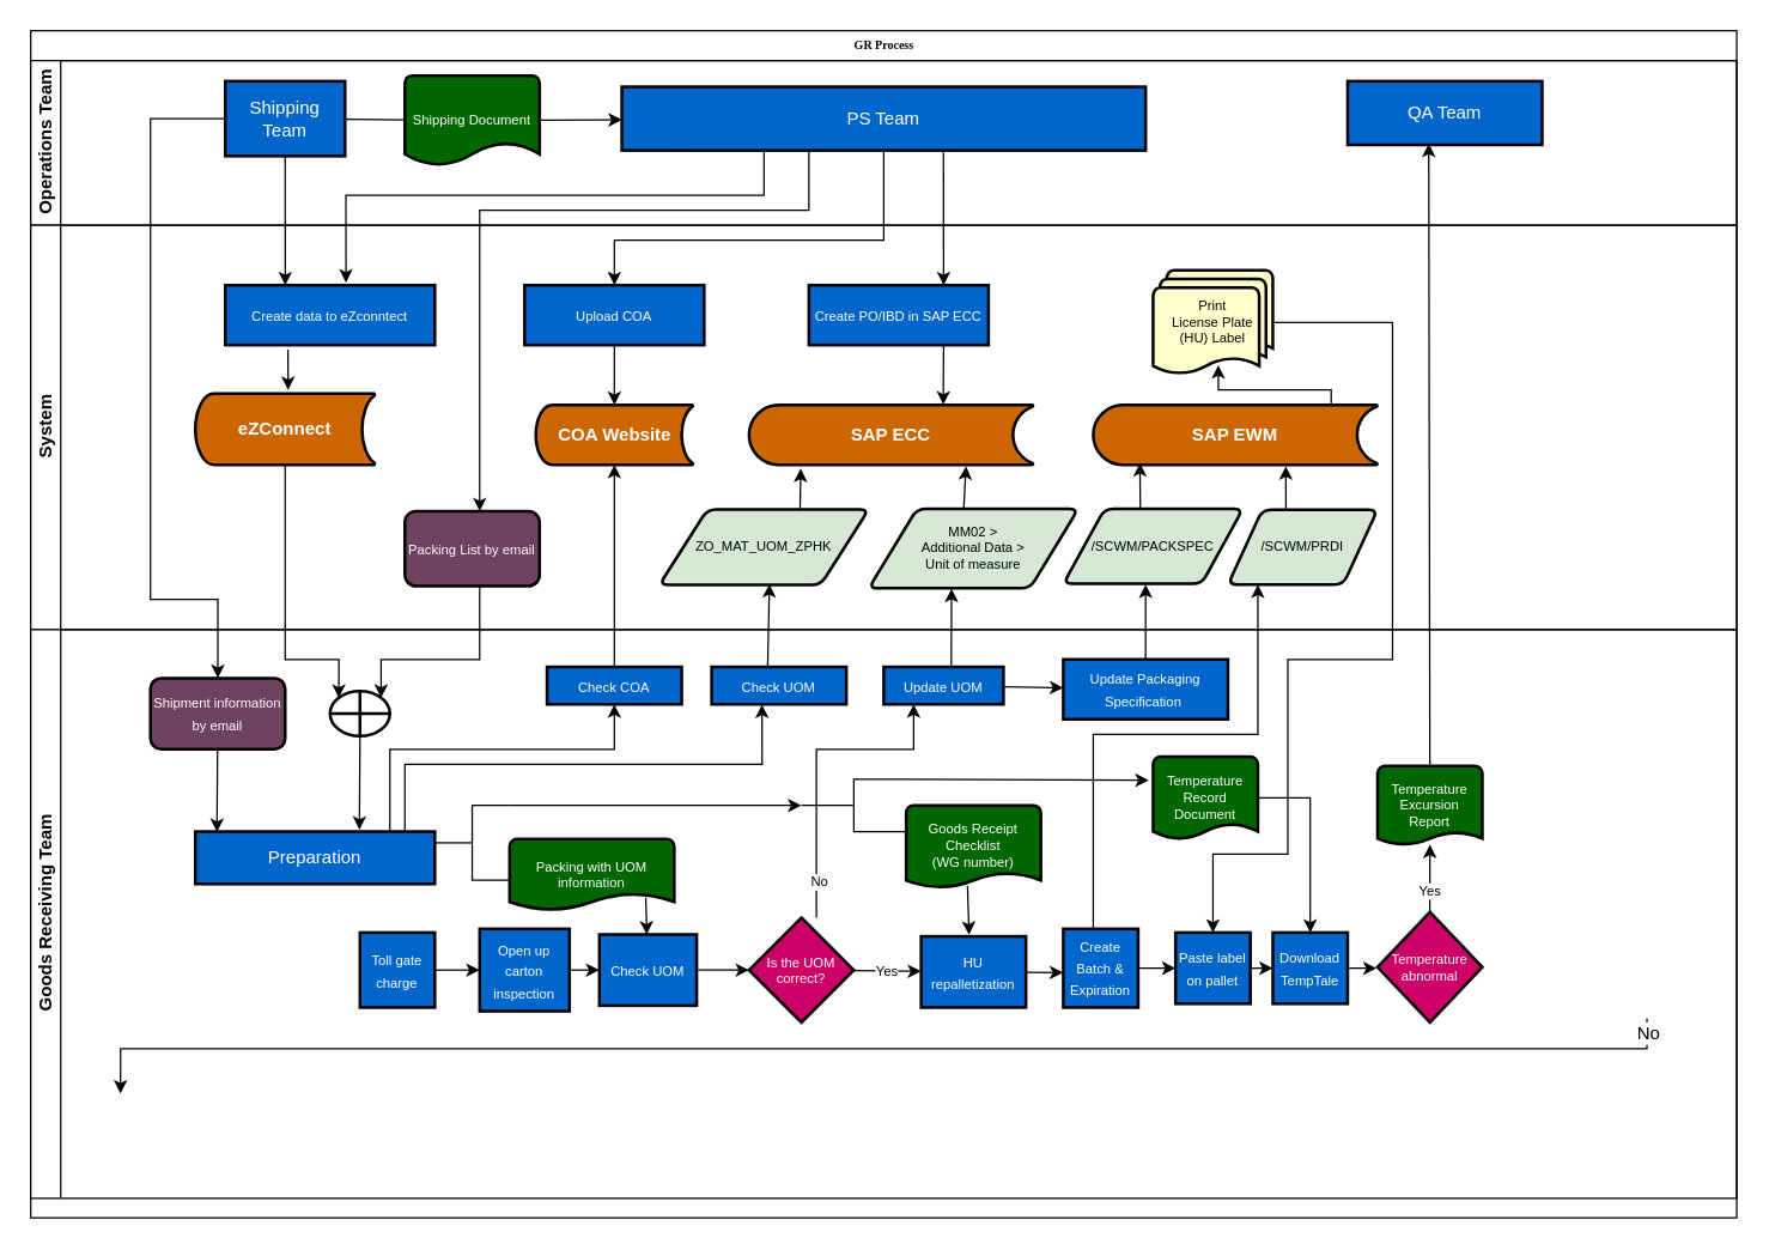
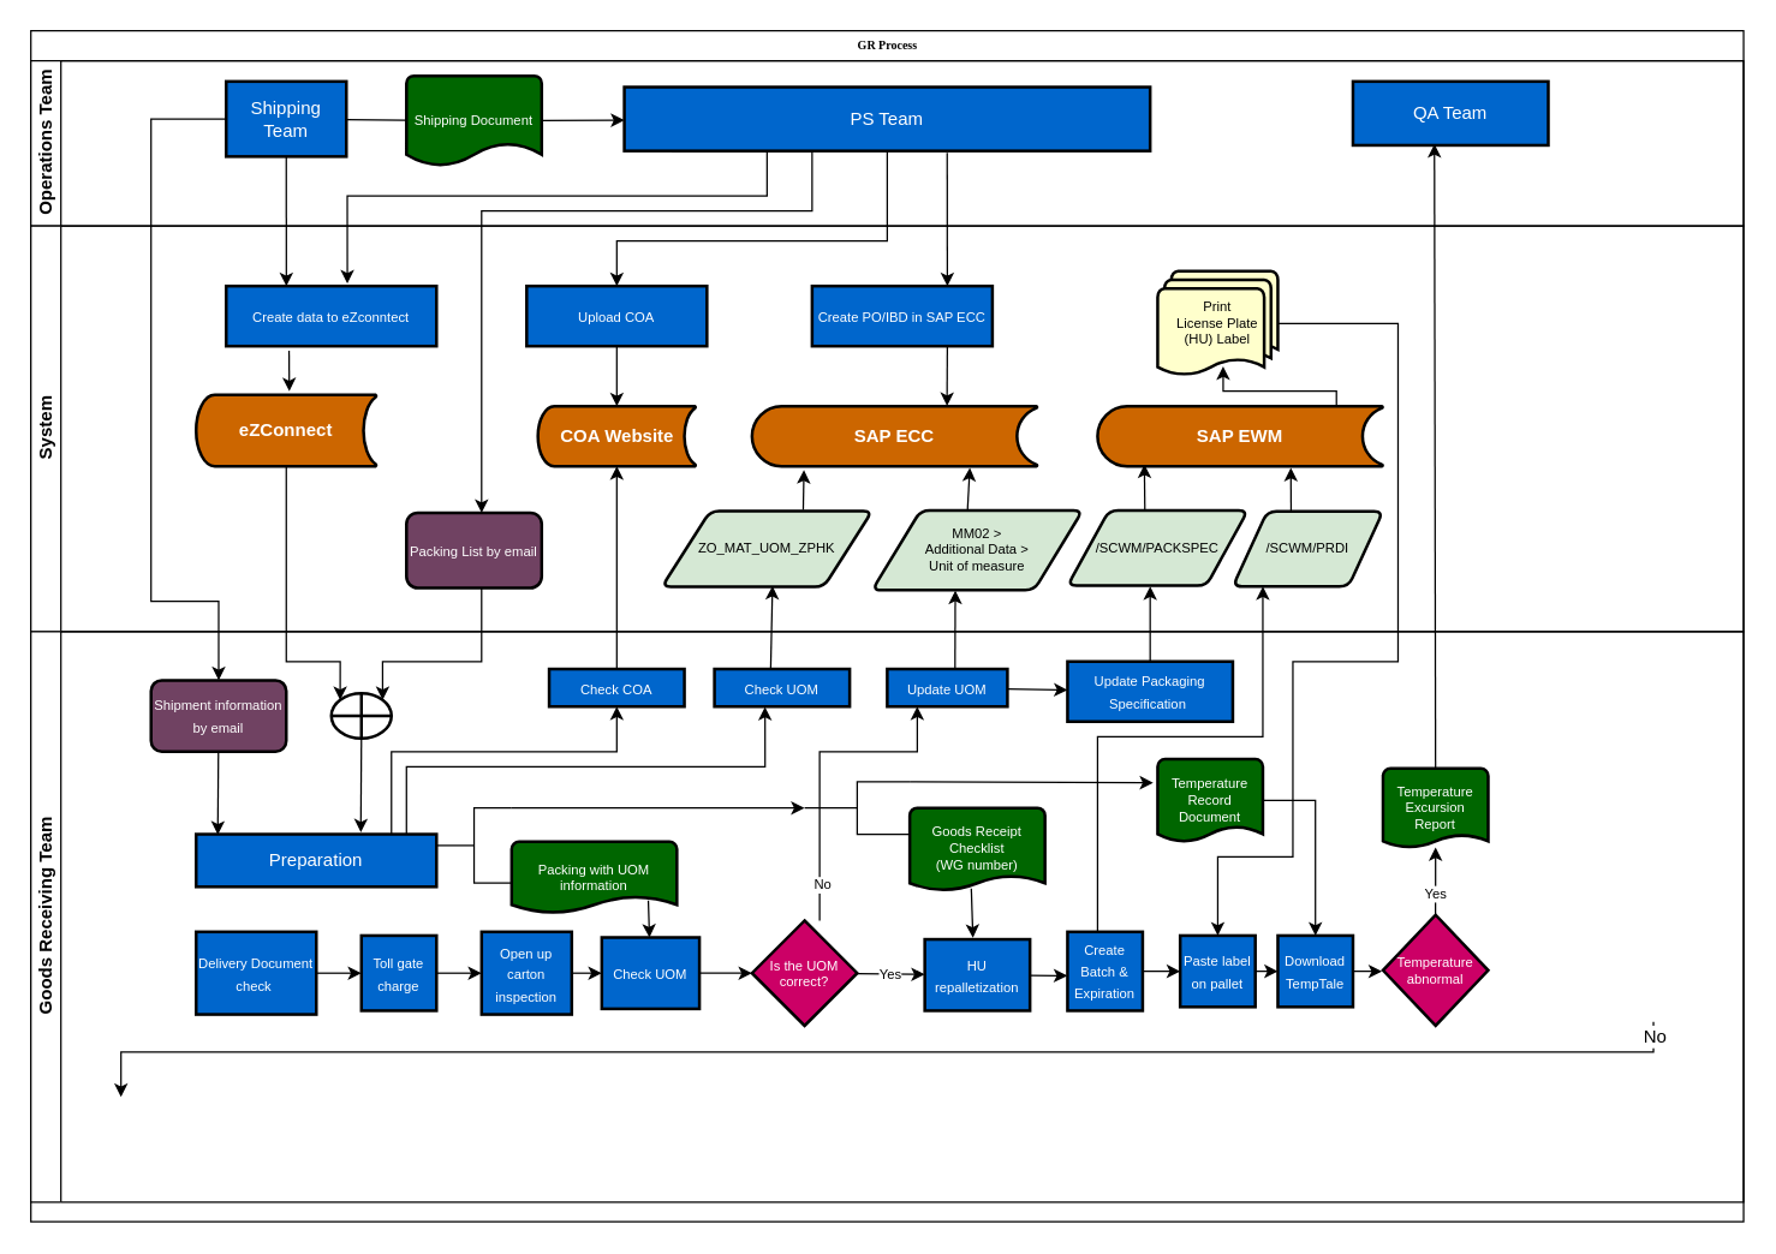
+ <mxCell id="78" value="&lt;font style=&quot;font-size: 9px;&quot;&gt;Delivery Document check&amp;nbsp;&lt;/font&gt;" style="whiteSpace=wrap;html=1;fillColor=#0066CC;fontColor=#FFFFFF;strokeWidth=2;" parent="47" vertex="1"><mxGeometry x="110" y="200" width="80" height="55" as="geometry" /></mxCell>
+ <mxCell id="77" value="" style="edgeStyle=none;rounded=0;orthogonalLoop=1;jettySize=auto;html=1;fontFamily=Helvetica;fontSize=9;fontColor=#FFFFFF;" parent="47" source="78" target="80" edge="1"><mxGeometry relative="1" as="geometry" /></mxCell>
